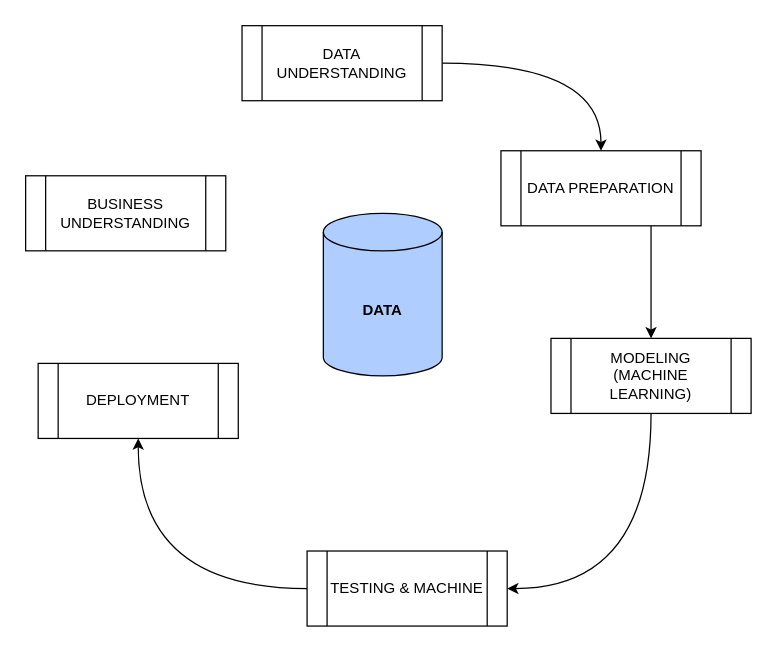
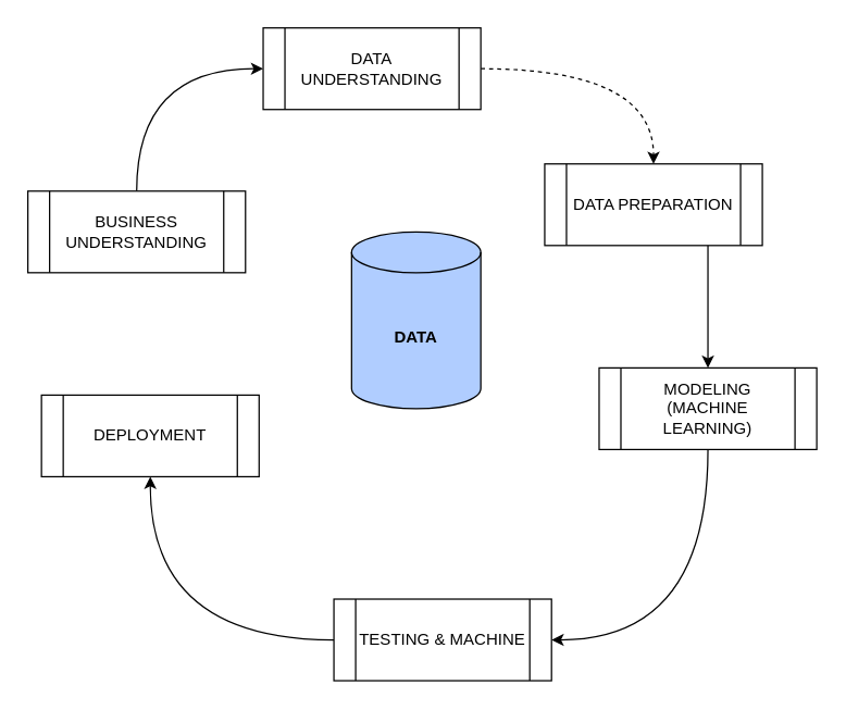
- <mxCell id="11" style="edgeStyle=orthogonalEdgeStyle;curved=1;rounded=0;orthogonalLoop=1;jettySize=auto;html=1;exitX=1;exitY=0.5;exitDx=0;exitDy=0;" edge="1" parent="1" source="12" target="10"><mxGeometry relative="1" as="geometry" /></mxCell>
+ <mxCell id="11" style="edgeStyle=orthogonalEdgeStyle;curved=1;rounded=0;orthogonalLoop=1;jettySize=auto;html=1;exitX=1;exitY=0.5;exitDx=0;exitDy=0;dashed=1;" edge="1" parent="1" source="12" target="10"><mxGeometry relative="1" as="geometry" /></mxCell>
+ <mxCell id="3" style="edgeStyle=orthogonalEdgeStyle;rounded=0;orthogonalLoop=1;jettySize=auto;html=1;exitX=0.5;exitY=0;exitDx=0;exitDy=0;entryX=0;entryY=0.5;entryDx=0;entryDy=0;curved=1;" edge="1" parent="1" source="4" target="12"><mxGeometry relative="1" as="geometry" /></mxCell>
